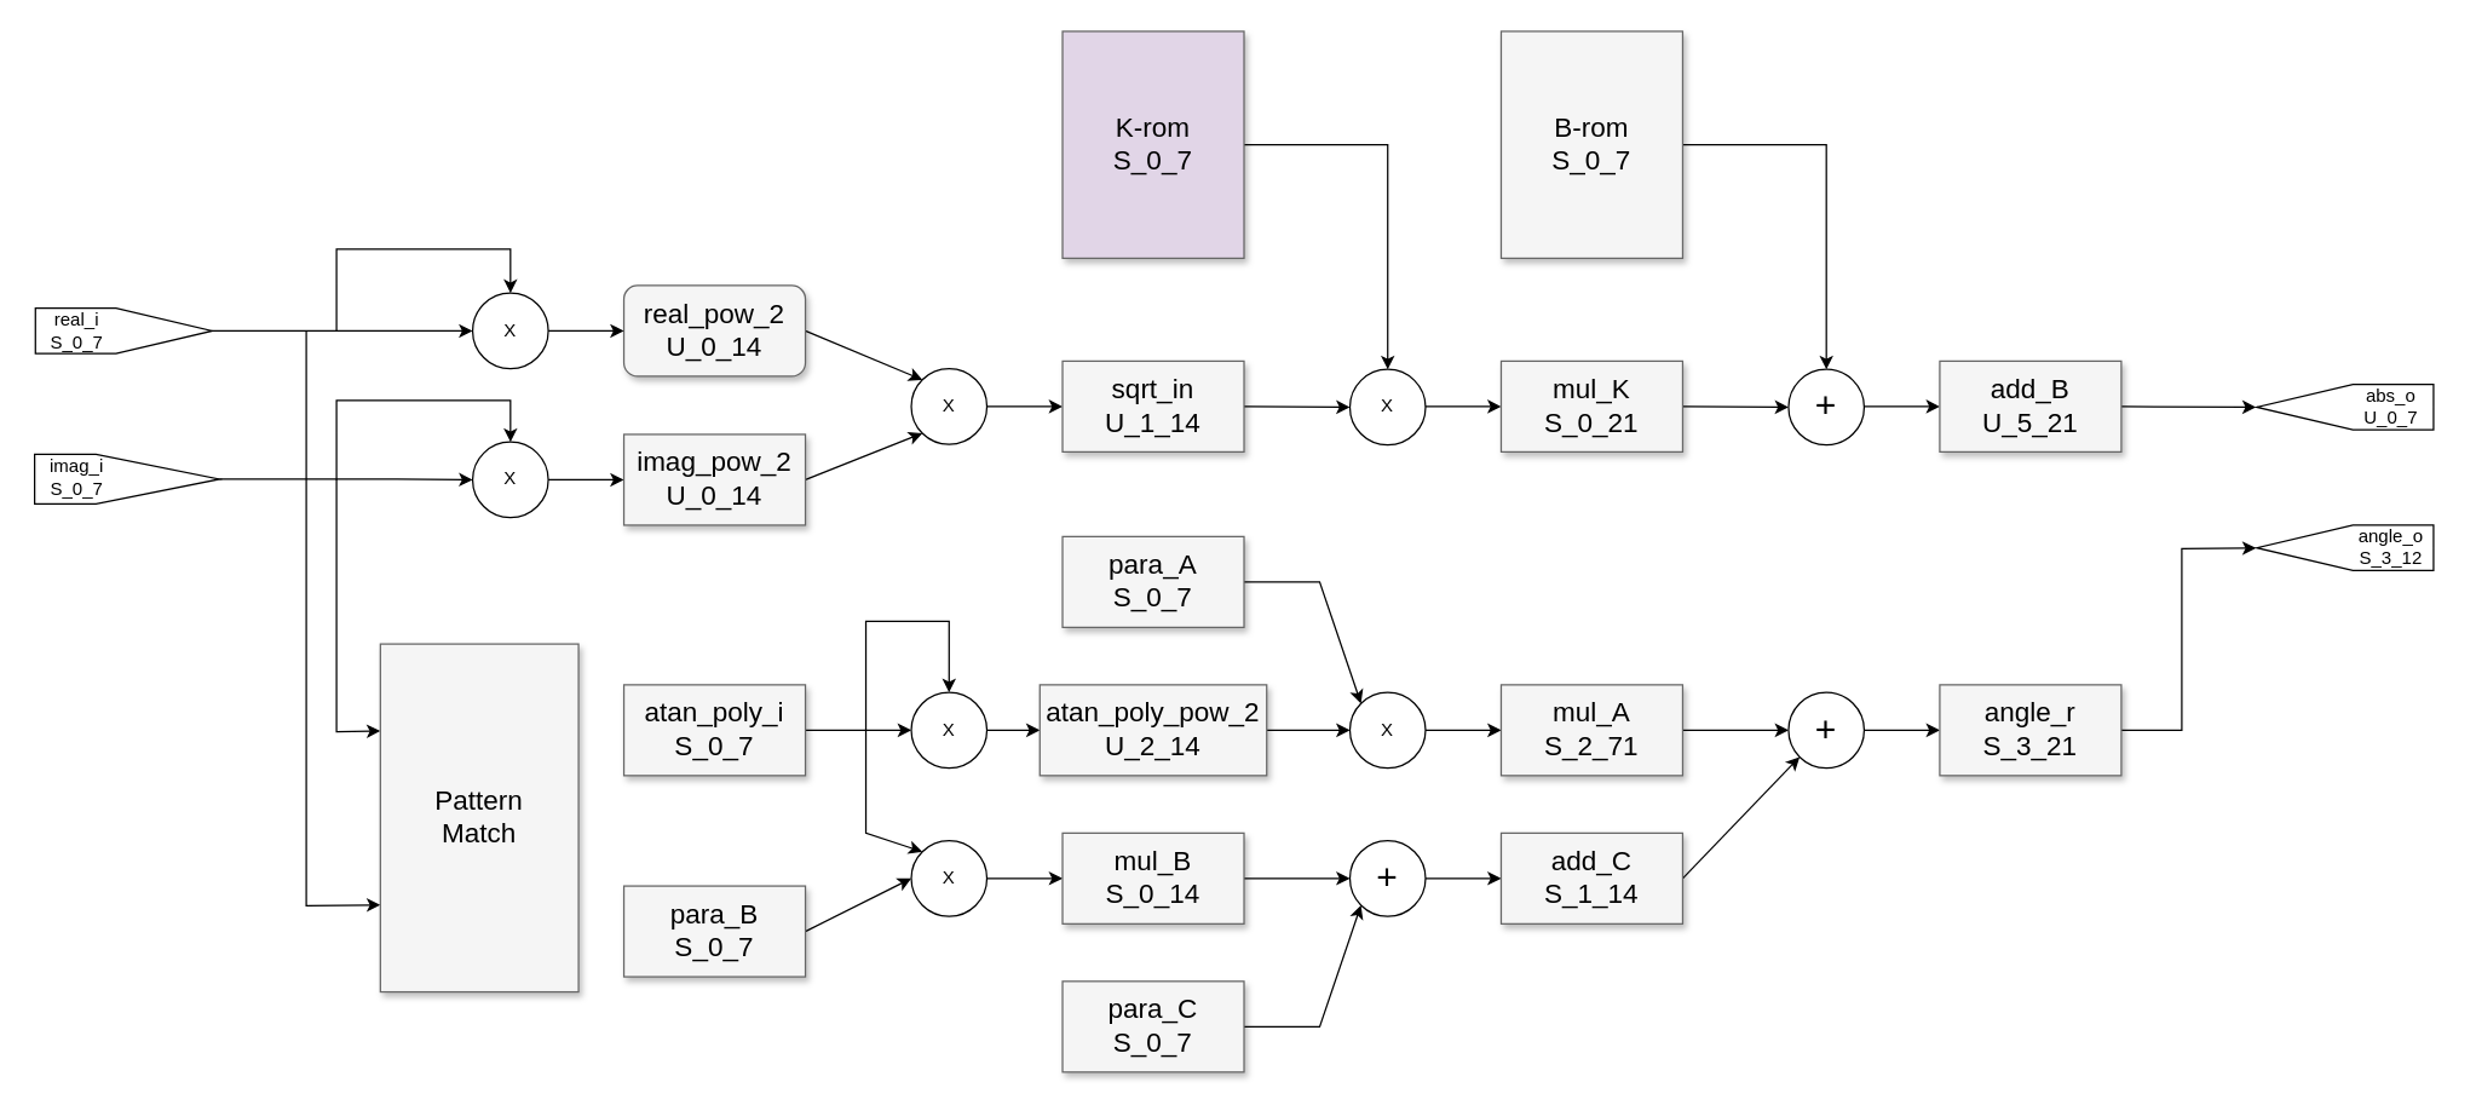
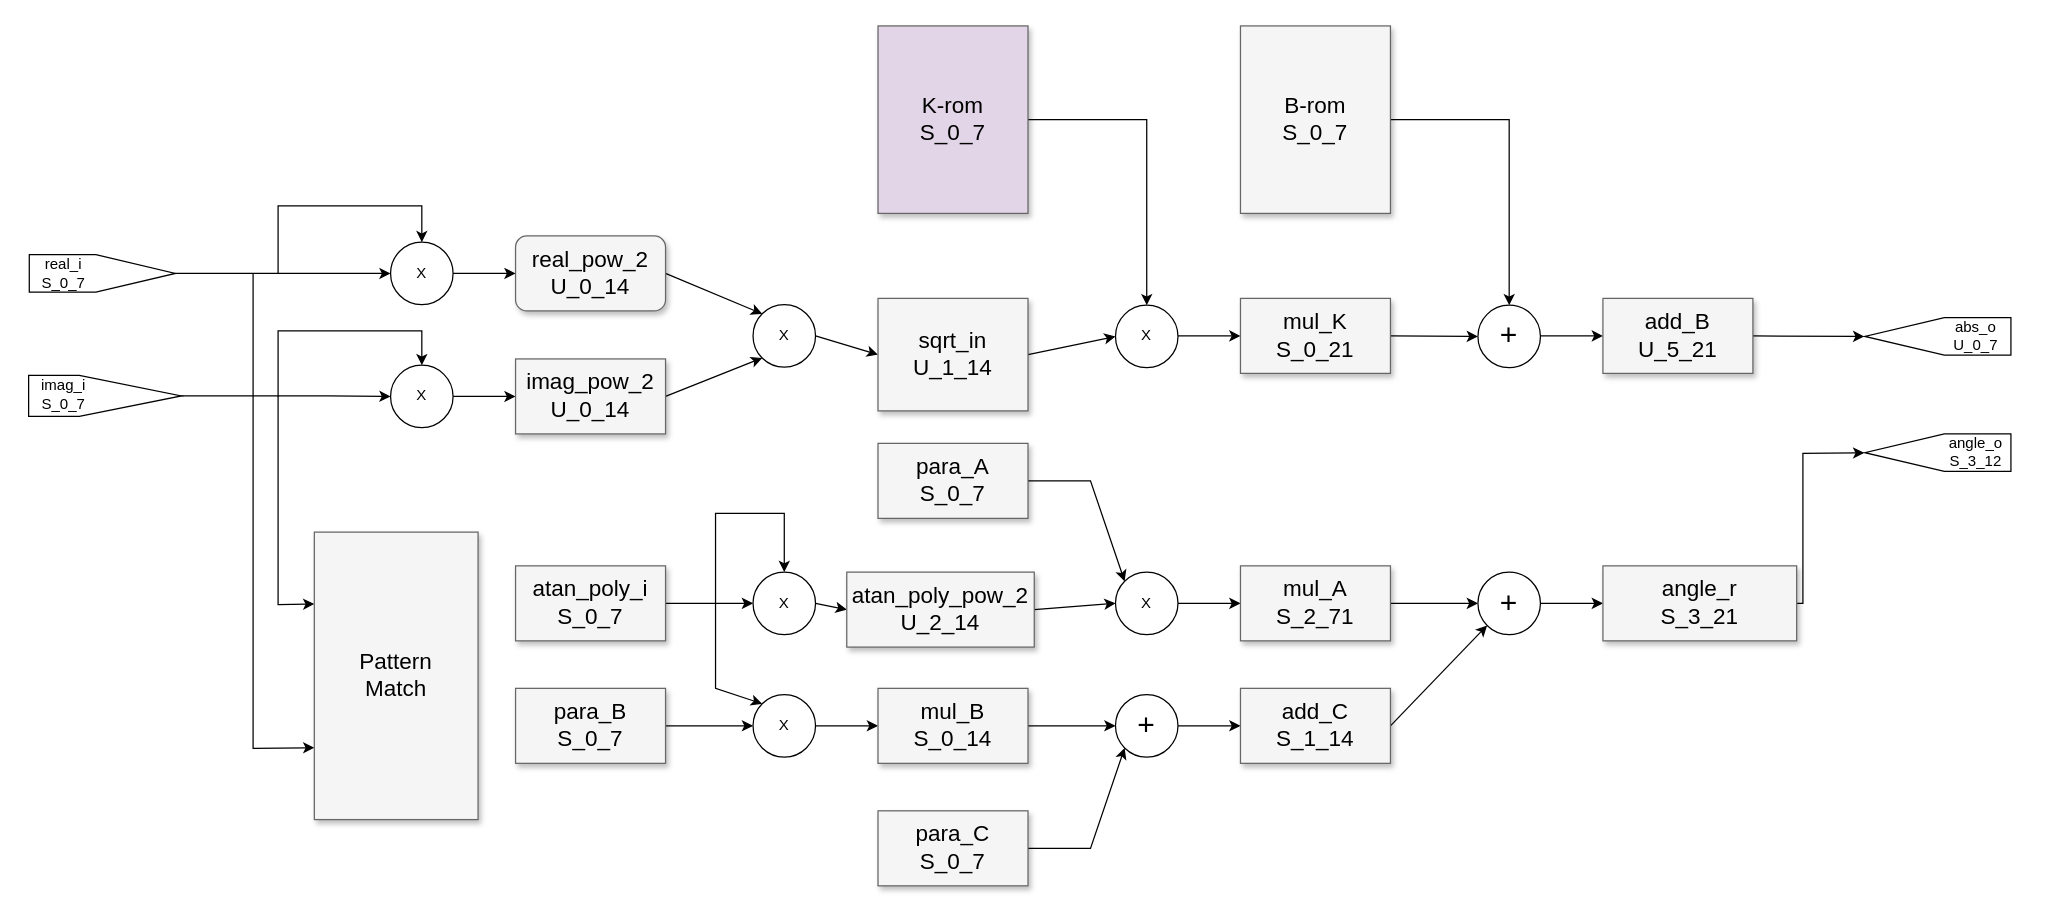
- <mxCell id="23" value="sqrt_in&lt;br&gt;U_1_14" style="whiteSpace=wrap;html=1;shadow=1;fontSize=18;fillColor=#f5f5f5;strokeColor=#666666;" vertex="1" parent="1"><mxGeometry x="702" y="238" width="120" height="60" as="geometry" /></mxCell>
+ <mxCell id="23" value="sqrt_in&lt;br&gt;U_1_14" style="whiteSpace=wrap;html=1;shadow=1;fontSize=18;fillColor=#f5f5f5;strokeColor=#666666;" vertex="1" parent="1"><mxGeometry x="702" y="238" width="120" height="90" as="geometry" /></mxCell>
- <mxCell id="52" value="atan_poly_pow_2&lt;br&gt;U_2_14" style="whiteSpace=wrap;html=1;shadow=1;fontSize=18;fillColor=#f5f5f5;strokeColor=#666666;" vertex="1" parent="1"><mxGeometry x="687" y="452" width="150" height="60" as="geometry" /></mxCell>
+ <mxCell id="52" value="atan_poly_pow_2&lt;br&gt;U_2_14" style="whiteSpace=wrap;html=1;shadow=1;fontSize=18;fillColor=#f5f5f5;strokeColor=#666666;" vertex="1" parent="1"><mxGeometry x="677" y="457" width="150" height="60" as="geometry" /></mxCell>
- <mxCell id="64" value="angle_r&lt;br&gt;S_3_21" style="whiteSpace=wrap;html=1;shadow=1;fontSize=18;fillColor=#f5f5f5;strokeColor=#666666;" vertex="1" parent="1"><mxGeometry x="1282" y="452" width="120" height="60" as="geometry" /></mxCell>
+ <mxCell id="64" value="angle_r&lt;br&gt;S_3_21" style="whiteSpace=wrap;html=1;shadow=1;fontSize=18;fillColor=#f5f5f5;strokeColor=#666666;" vertex="1" parent="1"><mxGeometry x="1282" y="452" width="155" height="60" as="geometry" /></mxCell>
- <mxCell id="40" value="para_B&lt;br&gt;S_0_7" style="whiteSpace=wrap;html=1;shadow=1;fontSize=18;fillColor=#f5f5f5;strokeColor=#666666;" vertex="1" parent="1"><mxGeometry x="412" y="585" width="120" height="60" as="geometry" /></mxCell>
+ <mxCell id="40" value="para_B&lt;br&gt;S_0_7" style="whiteSpace=wrap;html=1;shadow=1;fontSize=18;fillColor=#f5f5f5;strokeColor=#666666;" vertex="1" parent="1"><mxGeometry x="412" y="550" width="120" height="60" as="geometry" /></mxCell>
